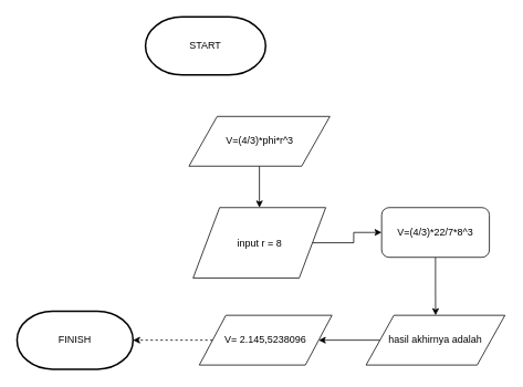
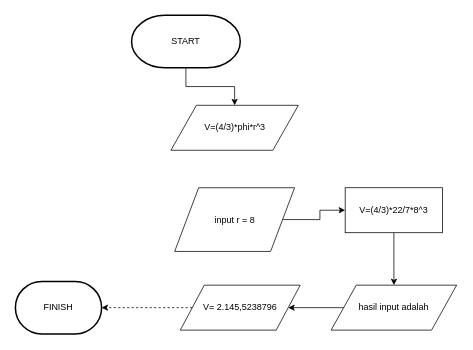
+ <mxCell id="2" value="" style="edgeStyle=orthogonalEdgeStyle;rounded=0;orthogonalLoop=1;jettySize=auto;html=1;" edge="1" parent="1" source="3" target="5"><mxGeometry relative="1" as="geometry" /></mxCell>
- <mxCell id="4" value="" style="edgeStyle=orthogonalEdgeStyle;rounded=0;orthogonalLoop=1;jettySize=auto;html=1;" edge="1" parent="1" source="5" target="7"><mxGeometry relative="1" as="geometry" /></mxCell>
- <mxCell id="9" value="V=(4/3)*22/7*8^3" style="html=1;dashed=0;whiteSpace=wrap;rounded=1;" vertex="1" parent="1"><mxGeometry x="460" y="250" width="130" height="60" as="geometry" /></mxCell>
+ <mxCell id="9" value="V=(4/3)*22/7*8^3" style="html=1;dashed=0;whiteSpace=wrap;" vertex="1" parent="1"><mxGeometry x="460" y="250" width="130" height="60" as="geometry" /></mxCell>
- <mxCell id="14" value="FINISH" style="strokeWidth=2;html=1;shape=mxgraph.flowchart.terminator;whiteSpace=wrap;" vertex="1" parent="1"><mxGeometry x="20" y="375" width="140" height="70" as="geometry" /></mxCell>
+ <mxCell id="14" value="FINISH" style="strokeWidth=2;html=1;shape=mxgraph.flowchart.terminator;whiteSpace=wrap;" vertex="1" parent="1"><mxGeometry x="20" y="375" width="115" height="70" as="geometry" /></mxCell>
- <mxCell id="13" value="V= 2.145,5238096" style="shape=parallelogram;perimeter=parallelogramPerimeter;whiteSpace=wrap;html=1;dashed=0;" vertex="1" parent="1"><mxGeometry x="240" y="380" width="160" height="60" as="geometry" /></mxCell>
+ <mxCell id="13" value="V= 2.145,5238796" style="shape=parallelogram;perimeter=parallelogramPerimeter;whiteSpace=wrap;html=1;dashed=0;" vertex="1" parent="1"><mxGeometry x="240" y="380" width="160" height="60" as="geometry" /></mxCell>
- <mxCell id="11" value="hasil akhirnya adalah" style="shape=parallelogram;perimeter=parallelogramPerimeter;whiteSpace=wrap;html=1;dashed=0;" vertex="1" parent="1"><mxGeometry x="441.25" y="380" width="167.5" height="60" as="geometry" /></mxCell>
+ <mxCell id="11" value="hasil input adalah" style="shape=parallelogram;perimeter=parallelogramPerimeter;whiteSpace=wrap;html=1;dashed=0;" vertex="1" parent="1"><mxGeometry x="441.25" y="380" width="167.5" height="60" as="geometry" /></mxCell>
